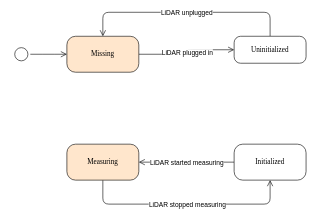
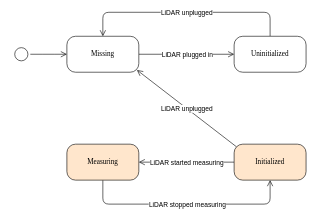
- <mxCell id="9" value="Uninitialized" style="rounded=1;whiteSpace=wrap;html=1;arcSize=24;shadow=0;comic=0;labelBackgroundColor=none;fontFamily=Verdana;fontSize=12;align=center;glass=0;" vertex="1" parent="1"><mxGeometry x="390" y="60" width="120" height="45" as="geometry" /></mxCell>
+ <mxCell id="9" value="Uninitialized" style="rounded=1;whiteSpace=wrap;html=1;arcSize=24;shadow=0;comic=0;labelBackgroundColor=none;fontFamily=Verdana;fontSize=12;align=center;glass=0;" vertex="1" parent="1"><mxGeometry x="390" y="60" width="120" height="60" as="geometry" /></mxCell>
- <mxCell id="4" value="Missing" style="rounded=1;whiteSpace=wrap;html=1;arcSize=24;shadow=0;comic=0;labelBackgroundColor=none;fontFamily=Verdana;fontSize=12;align=center;glass=0;fillColor=#ffe6cc;" vertex="1" parent="1"><mxGeometry x="111" y="60" width="120" height="60" as="geometry" /></mxCell>
+ <mxCell id="4" value="Missing" style="rounded=1;whiteSpace=wrap;html=1;arcSize=24;shadow=0;comic=0;labelBackgroundColor=none;fontFamily=Verdana;fontSize=12;align=center;glass=0;" vertex="1" parent="1"><mxGeometry x="111" y="60" width="120" height="60" as="geometry" /></mxCell>
+ <mxCell id="12" style="rounded=1;orthogonalLoop=1;jettySize=auto;html=1;exitX=0.034;exitY=0.075;exitDx=0;exitDy=0;entryX=0.973;entryY=0.938;entryDx=0;entryDy=0;labelBackgroundColor=none;endArrow=open;fontSize=12;fontFamily=Verdana;align=left;endSize=8;entryPerimeter=0;exitPerimeter=0;fontColor=default;" edge="1" parent="1" source="14" target="4"><mxGeometry relative="1" as="geometry" /></mxCell>
+ <mxCell id="13" value="&lt;div&gt;LiDAR unplugged&lt;/div&gt;" style="edgeLabel;html=1;align=center;verticalAlign=middle;resizable=0;points=[];labelBackgroundColor=default;" vertex="1" connectable="0" parent="12"><mxGeometry relative="1" as="geometry"><mxPoint as="offset" /></mxGeometry></mxCell>
- <mxCell id="14" value="Initialized" style="rounded=1;whiteSpace=wrap;html=1;arcSize=24;shadow=0;comic=0;labelBackgroundColor=none;fontFamily=Verdana;fontSize=12;align=center;glass=0;" vertex="1" parent="1"><mxGeometry x="390" y="240" width="120" height="60" as="geometry" /></mxCell>
+ <mxCell id="14" value="Initialized" style="rounded=1;whiteSpace=wrap;html=1;arcSize=24;shadow=0;comic=0;labelBackgroundColor=none;fontFamily=Verdana;fontSize=12;align=center;glass=0;fillColor=#ffe6cc;" vertex="1" parent="1"><mxGeometry x="390" y="240" width="120" height="60" as="geometry" /></mxCell>
